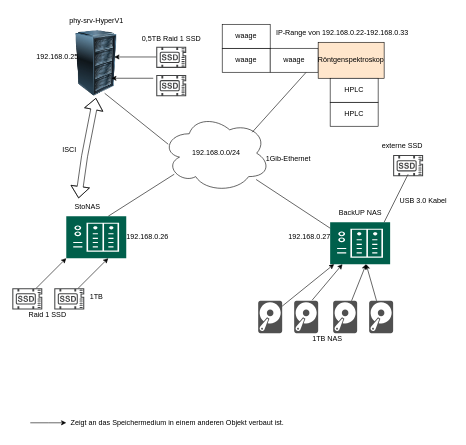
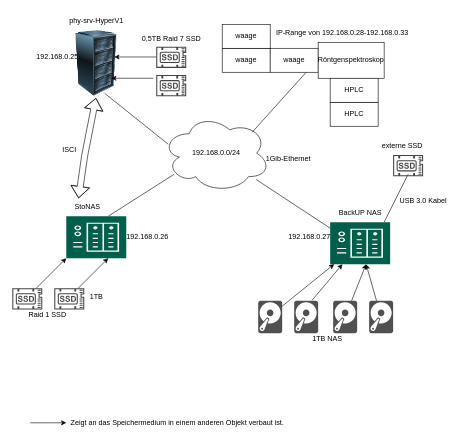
- <mxCell id="24" value="IP-Range von 192.168.0.22-192.168.0.33" style="text;html=1;align=center;verticalAlign=middle;resizable=0;points=[];autosize=1;strokeColor=none;fillColor=none;" vertex="1" parent="1"><mxGeometry x="450" y="40" width="240" height="30" as="geometry" /></mxCell>
+ <mxCell id="24" value="IP-Range von 192.168.0.28-192.168.0.33" style="text;html=1;align=center;verticalAlign=middle;resizable=0;points=[];autosize=1;strokeColor=none;fillColor=none;" vertex="1" parent="1"><mxGeometry x="450" y="40" width="240" height="30" as="geometry" /></mxCell>
- <mxCell id="51" value="0,5TB Raid 1 SSD" style="text;html=1;align=center;verticalAlign=middle;resizable=0;points=[];autosize=1;strokeColor=none;fillColor=none;" vertex="1" parent="1"><mxGeometry x="225" y="50" width="120" height="30" as="geometry" /></mxCell>
+ <mxCell id="51" value="0,5TB Raid 7 SSD" style="text;html=1;align=center;verticalAlign=middle;resizable=0;points=[];autosize=1;strokeColor=none;fillColor=none;" vertex="1" parent="1"><mxGeometry x="225" y="50" width="120" height="30" as="geometry" /></mxCell>
- <mxCell id="21" value="Röntgenspektroskop" style="rounded=0;whiteSpace=wrap;html=1;fillColor=#ffe6cc;" vertex="1" parent="1"><mxGeometry x="530" y="70" width="110" height="60" as="geometry" /></mxCell>
+ <mxCell id="21" value="Röntgenspektroskop" style="rounded=0;whiteSpace=wrap;html=1;" vertex="1" parent="1"><mxGeometry x="530" y="70" width="110" height="60" as="geometry" /></mxCell>
